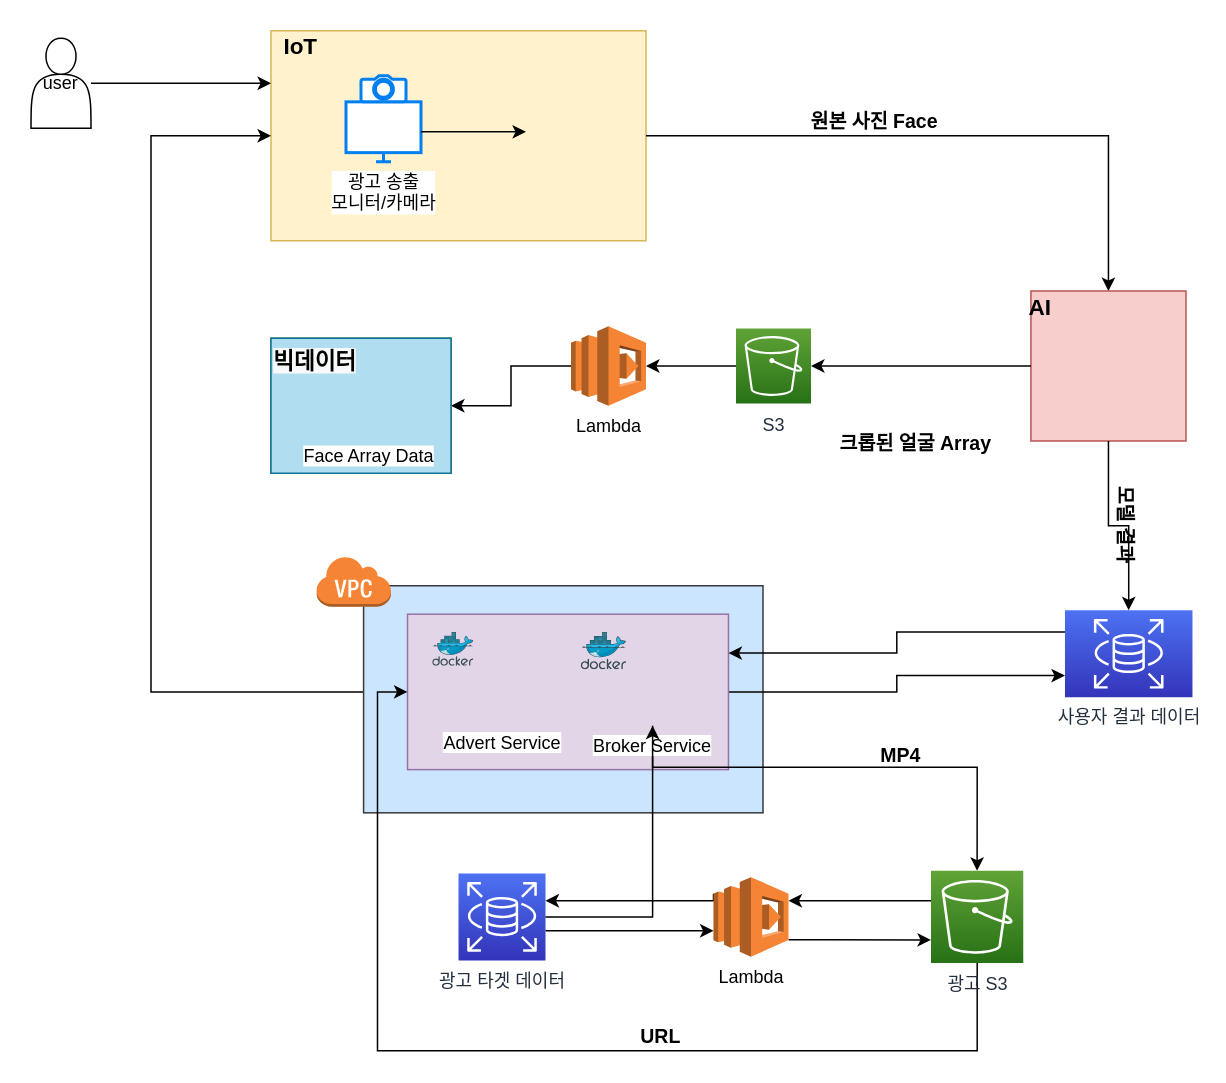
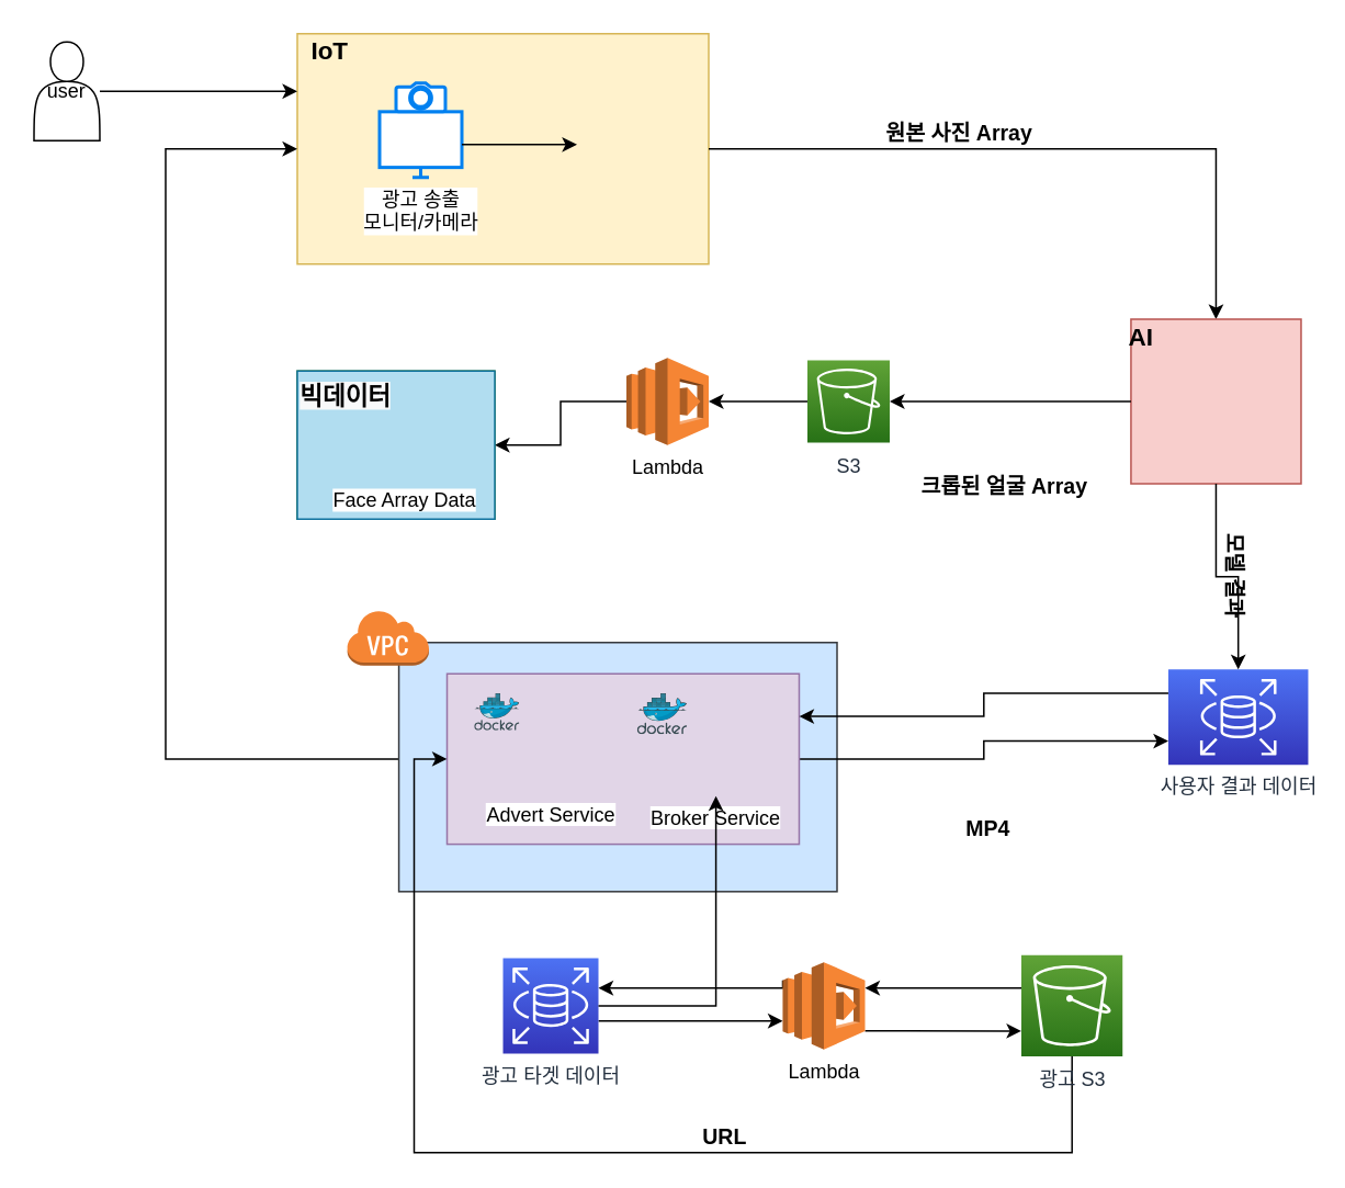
- <mxCell id="29" value="&lt;font size=&quot;1&quot;&gt;&lt;b style=&quot;font-size: 13px&quot;&gt;원본 사진 Face&lt;/b&gt;&lt;/font&gt;" style="text;html=1;strokeColor=none;fillColor=none;align=center;verticalAlign=middle;whiteSpace=wrap;rounded=0;" parent="1" vertex="1"><mxGeometry x="525" y="70" width="115" height="20" as="geometry" /></mxCell>
+ <mxCell id="29" value="&lt;font size=&quot;1&quot;&gt;&lt;b style=&quot;font-size: 13px&quot;&gt;원본 사진 Array&lt;/b&gt;&lt;/font&gt;" style="text;html=1;strokeColor=none;fillColor=none;align=center;verticalAlign=middle;whiteSpace=wrap;rounded=0;" parent="1" vertex="1"><mxGeometry x="525" y="70" width="115" height="20" as="geometry" /></mxCell>
- <mxCell id="42" style="edgeStyle=orthogonalEdgeStyle;rounded=0;orthogonalLoop=1;jettySize=auto;html=1;entryX=0.5;entryY=0;entryDx=0;entryDy=0;entryPerimeter=0;" parent="1" source="46" target="51" edge="1"><mxGeometry relative="1" as="geometry"><Array as="points"><mxPoint x="434" y="511" /><mxPoint x="651" y="511" /></Array></mxGeometry></mxCell>
